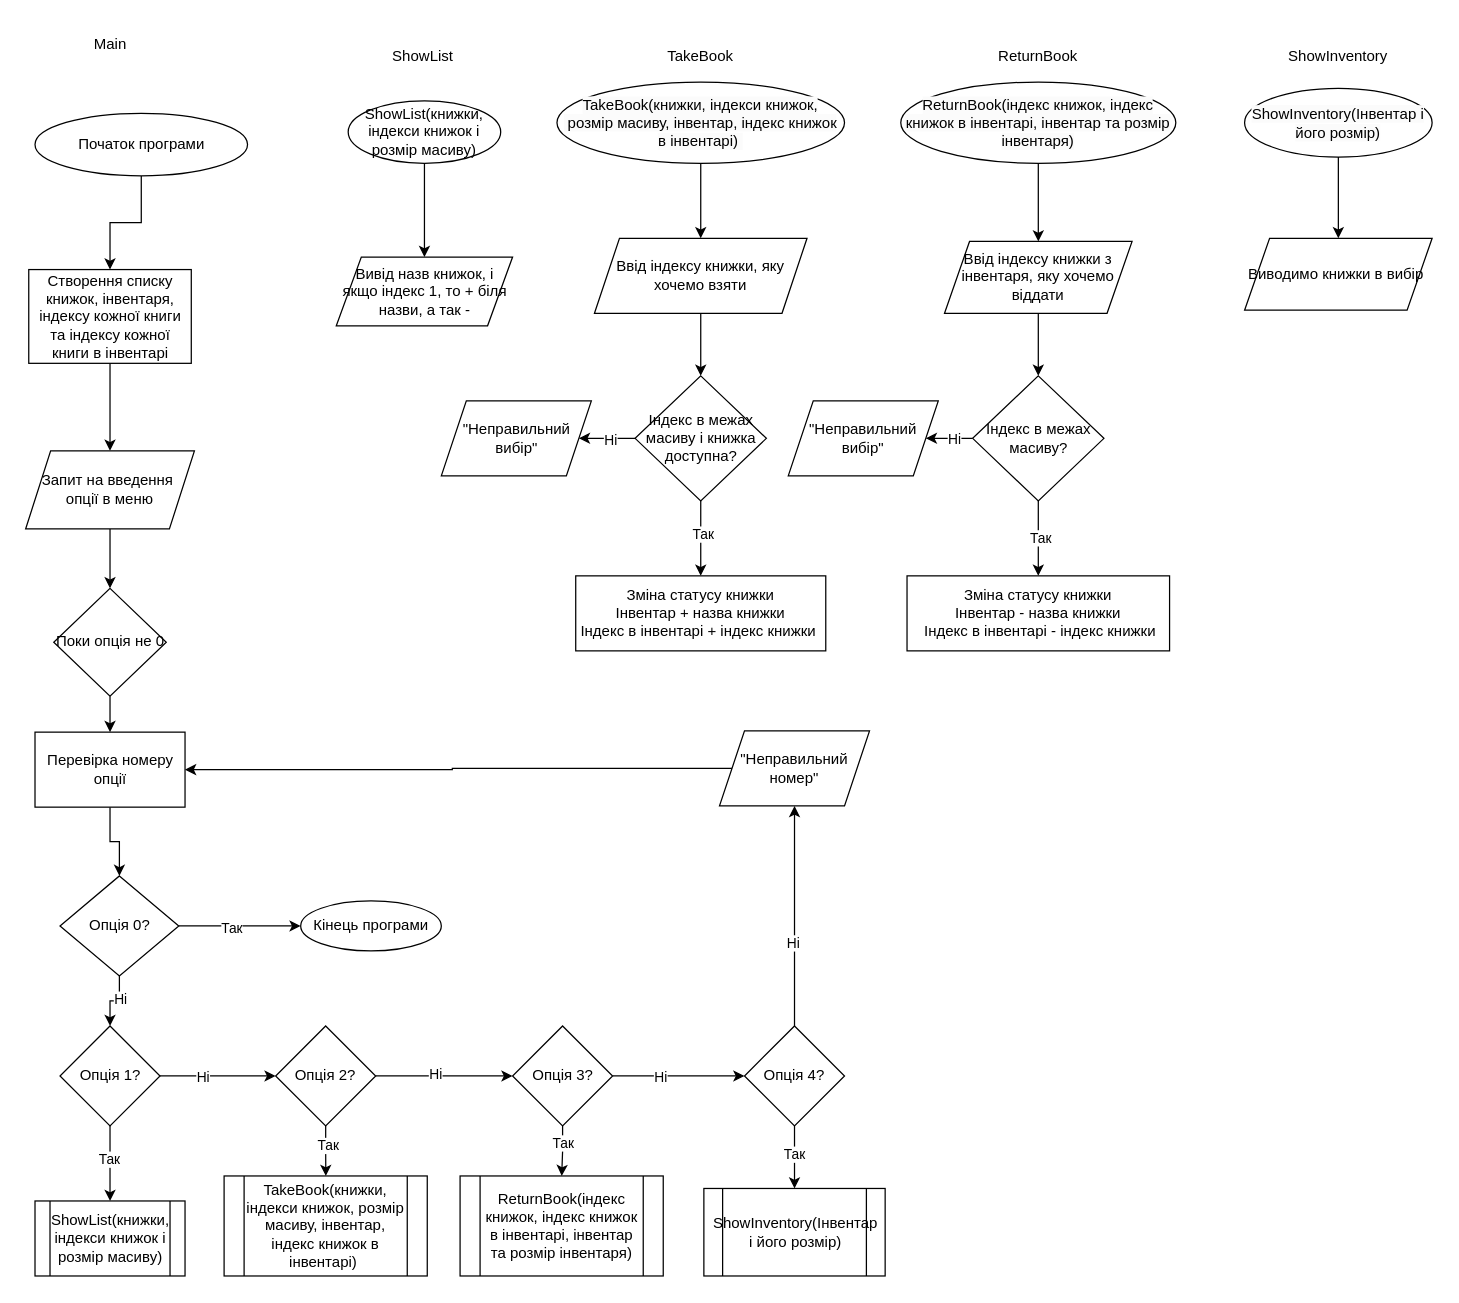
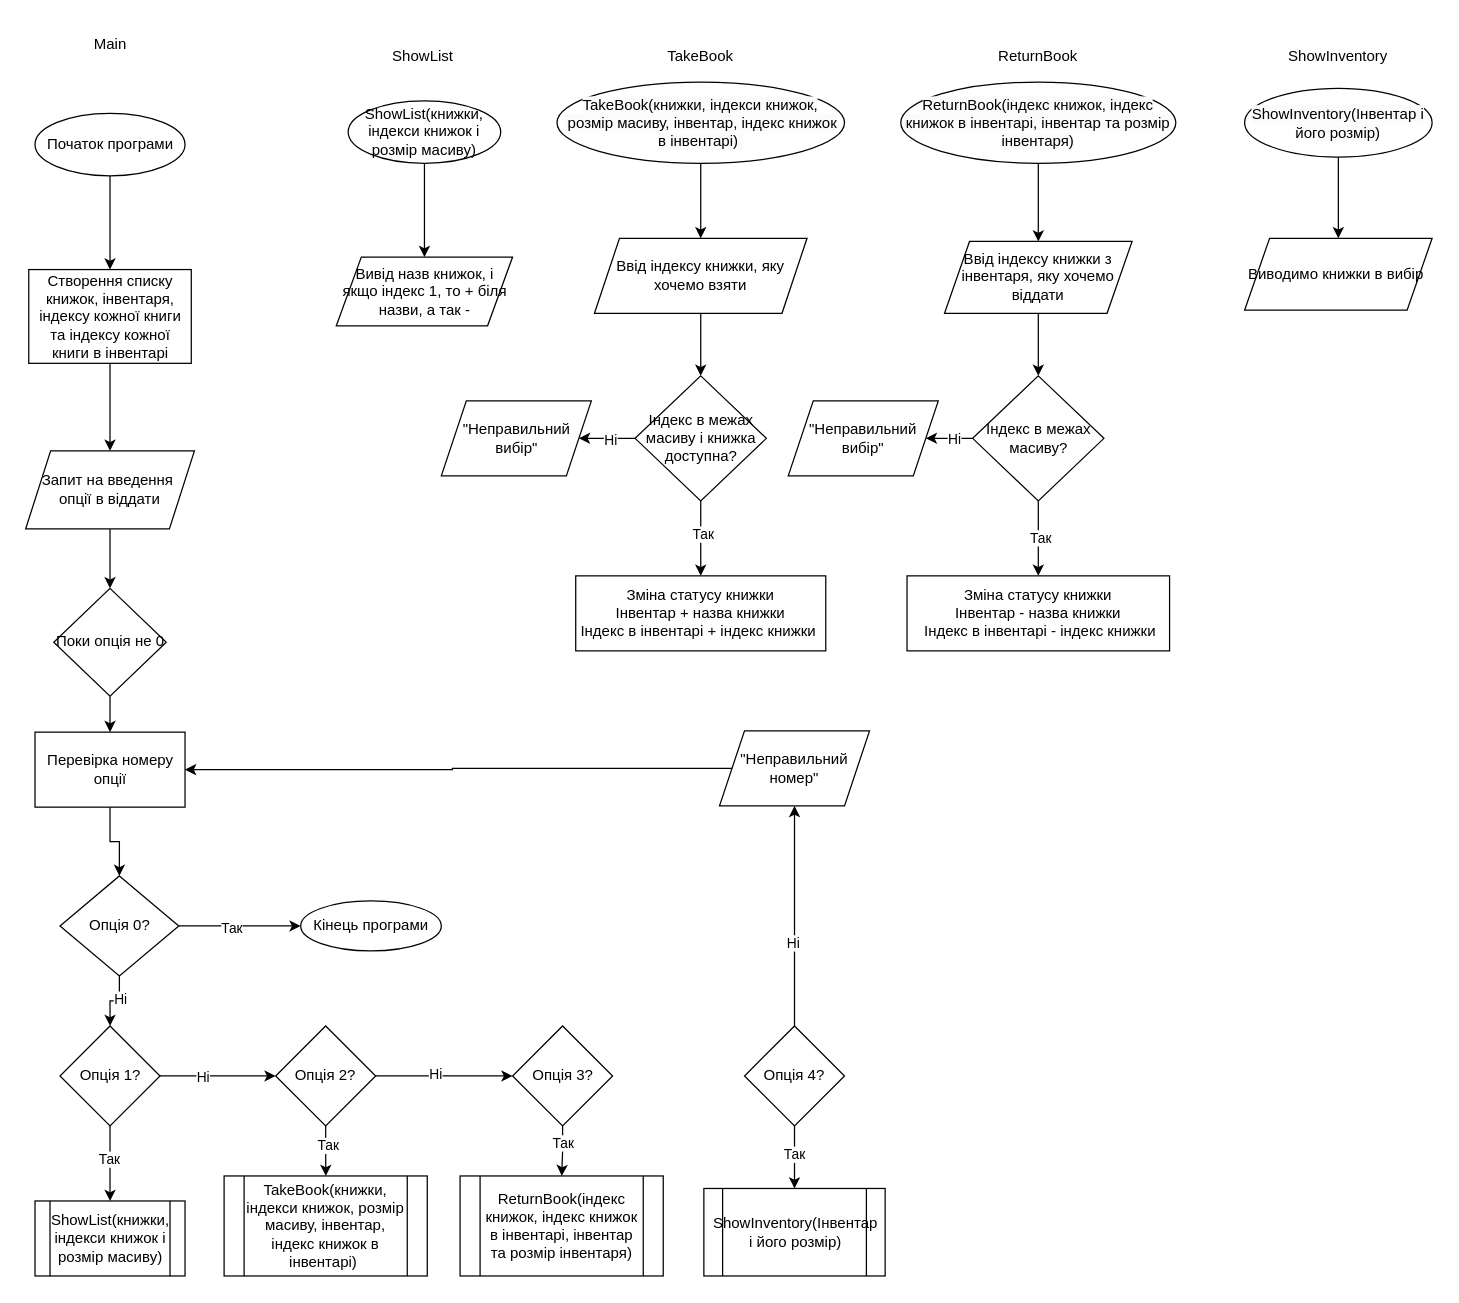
- <mxCell id="3" value="Початок програми" style="ellipse;whiteSpace=wrap;html=1;" vertex="1" parent="1"><mxGeometry x="27.5" y="90" width="170" height="50" as="geometry" /></mxCell>
+ <mxCell id="3" value="Початок програми" style="ellipse;whiteSpace=wrap;html=1;" vertex="1" parent="1"><mxGeometry x="27.5" y="90" width="120" height="50" as="geometry" /></mxCell>
- <mxCell id="8" value="Запит на введення&amp;nbsp;&lt;br&gt;опції в меню" style="shape=parallelogram;perimeter=parallelogramPerimeter;whiteSpace=wrap;html=1;fixedSize=1;" vertex="1" parent="1"><mxGeometry x="20" y="360" width="135" height="62.5" as="geometry" /></mxCell>
+ <mxCell id="8" value="Запит на введення&amp;nbsp;&lt;br&gt;опції в віддати" style="shape=parallelogram;perimeter=parallelogramPerimeter;whiteSpace=wrap;html=1;fixedSize=1;" vertex="1" parent="1"><mxGeometry x="20" y="360" width="135" height="62.5" as="geometry" /></mxCell>
- <mxCell id="28" value="" style="edgeStyle=orthogonalEdgeStyle;rounded=0;orthogonalLoop=1;jettySize=auto;html=1;" edge="1" parent="1" source="32" target="37"><mxGeometry relative="1" as="geometry" /></mxCell>
- <mxCell id="29" value="Ні" style="edgeLabel;html=1;align=center;verticalAlign=middle;resizable=0;points=[];" connectable="0" vertex="1" parent="28"><mxGeometry x="-0.275" relative="1" as="geometry"><mxPoint as="offset" /></mxGeometry></mxCell>
